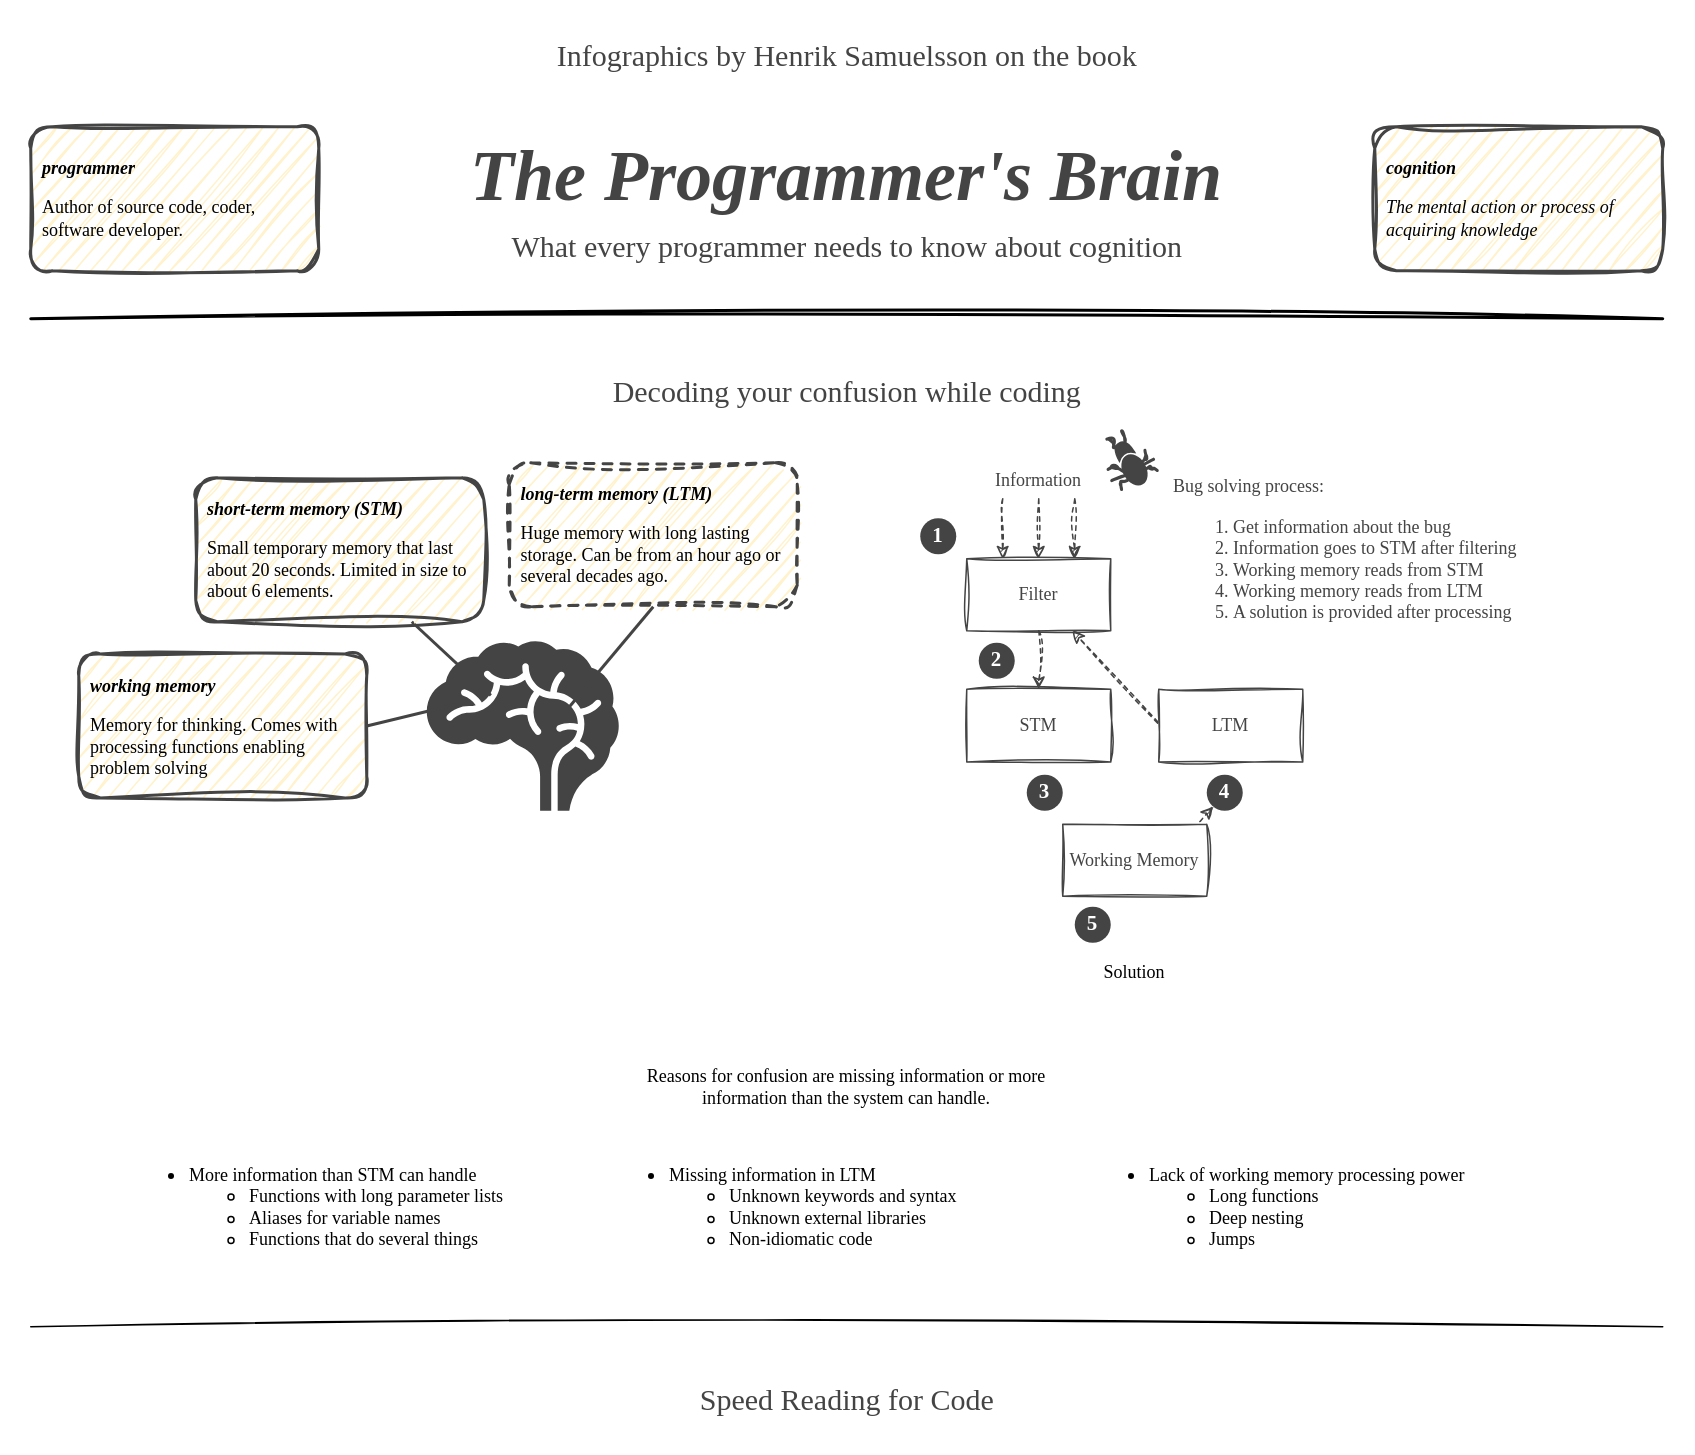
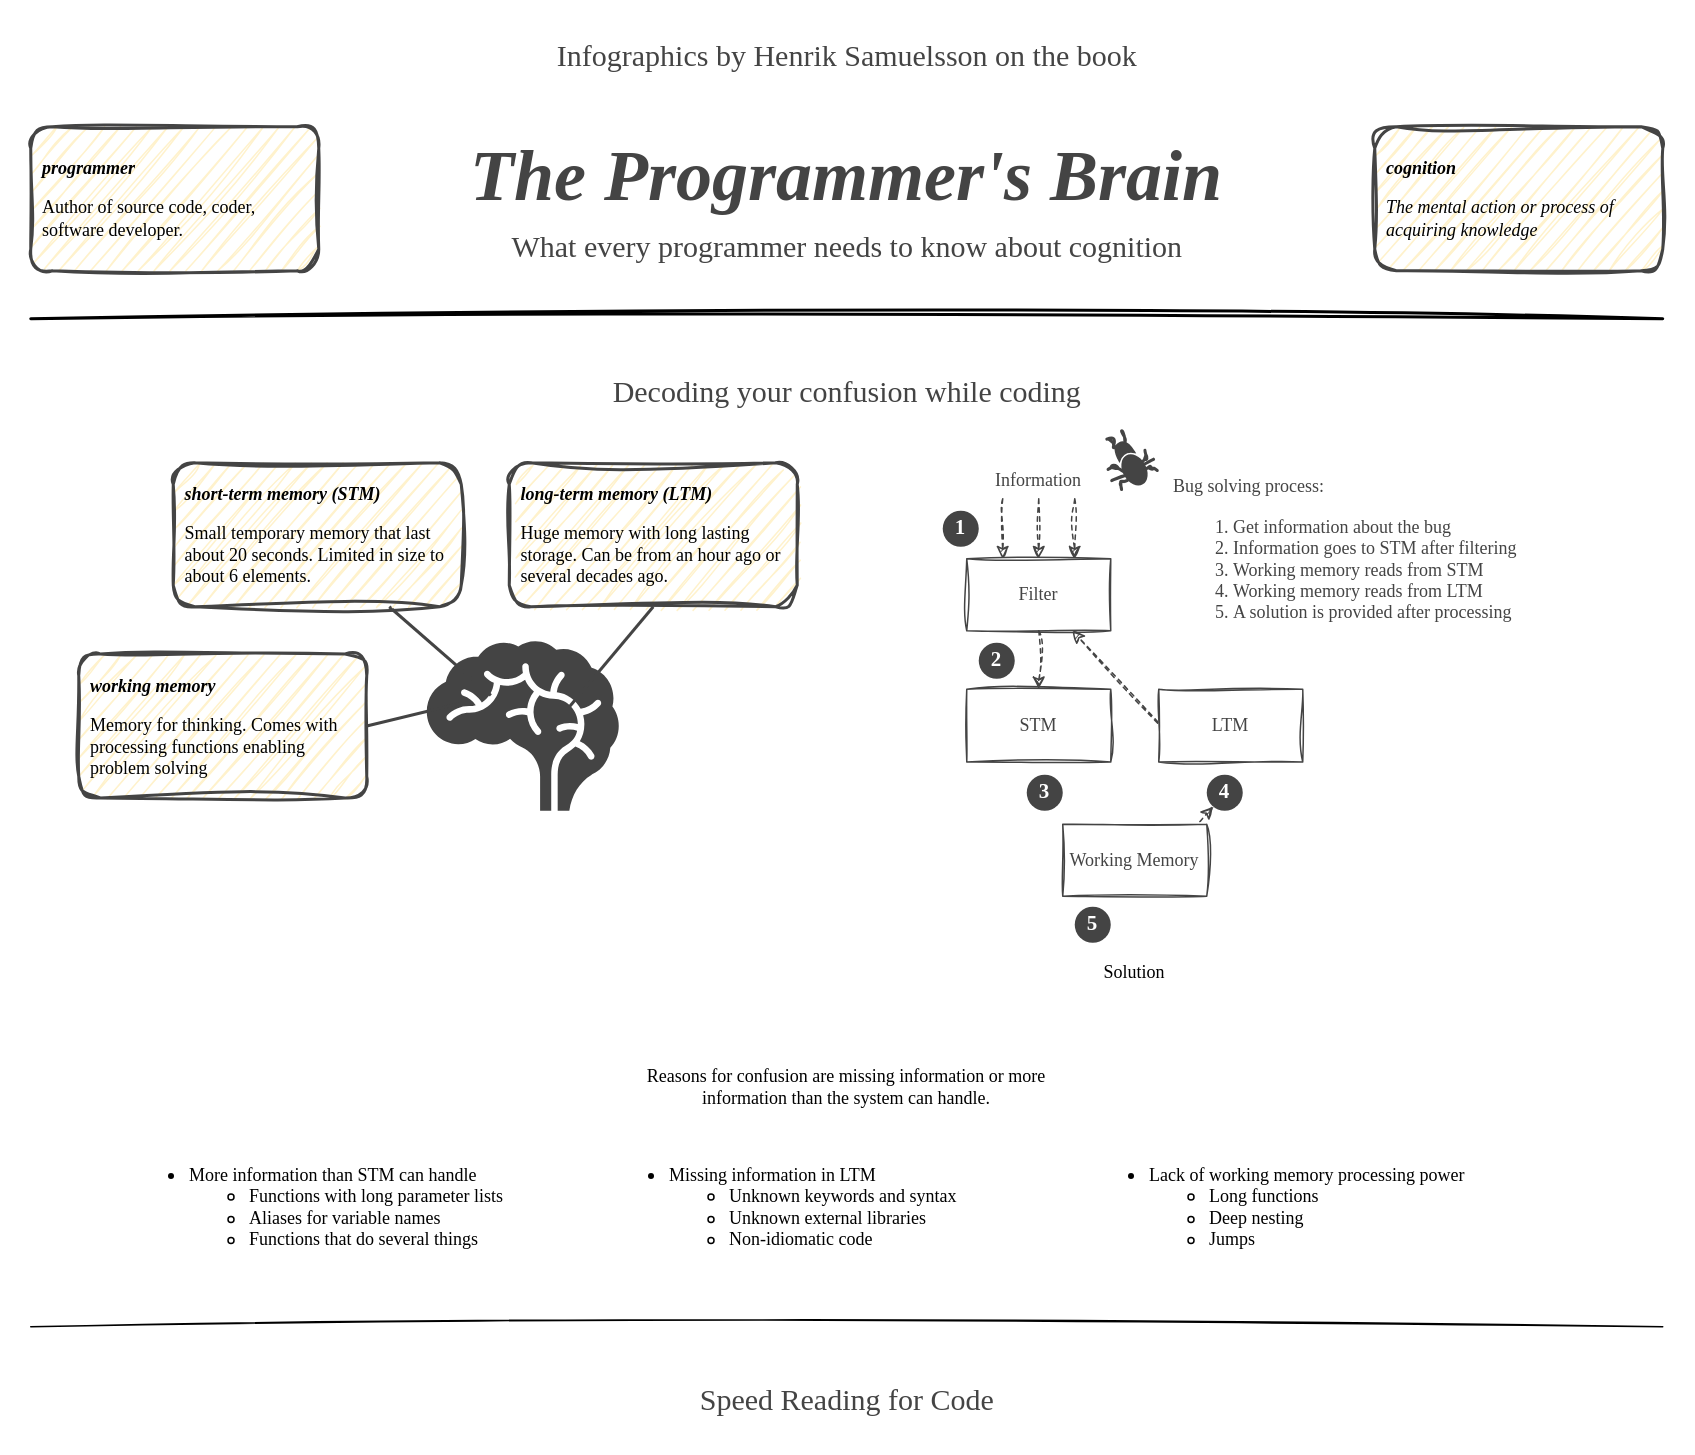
- <mxCell id="31" value="&lt;p style=&quot;line-height: 120%;&quot;&gt;&lt;b&gt;&lt;i&gt;long-term memory (LTM)&lt;/i&gt;&lt;/b&gt;&lt;/p&gt;&lt;p style=&quot;line-height: 120%;&quot;&gt;Huge memory with long lasting storage. Can be from an hour ago or several decades ago.&lt;/p&gt;" style="rounded=1;whiteSpace=wrap;html=1;labelBackgroundColor=none;fontFamily=Comic Sans MS;fontSize=12;strokeColor=#444444;shadow=0;align=left;spacing=8;fillColor=#fff2cc;verticalAlign=middle;strokeWidth=2;sketch=1;curveFitting=1;jiggle=2;dashed=1;" parent="28" vertex="1"><mxGeometry x="287" width="192" height="96" as="geometry" /></mxCell>
+ <mxCell id="31" value="&lt;p style=&quot;line-height: 120%;&quot;&gt;&lt;b&gt;&lt;i&gt;long-term memory (LTM)&lt;/i&gt;&lt;/b&gt;&lt;/p&gt;&lt;p style=&quot;line-height: 120%;&quot;&gt;Huge memory with long lasting storage. Can be from an hour ago or several decades ago.&lt;/p&gt;" style="rounded=1;whiteSpace=wrap;html=1;labelBackgroundColor=none;fontFamily=Comic Sans MS;fontSize=12;strokeColor=#444444;shadow=0;align=left;spacing=8;fillColor=#fff2cc;verticalAlign=middle;strokeWidth=2;sketch=1;curveFitting=1;jiggle=2;" parent="28" vertex="1"><mxGeometry x="287" width="192" height="96" as="geometry" /></mxCell>
- <mxCell id="21" value="1" style="ellipse;whiteSpace=wrap;html=1;aspect=fixed;strokeWidth=1;fontFamily=Comic Sans MS;fontSize=14;fillColor=#444444;fontStyle=1;labelBackgroundColor=#444444;fontColor=#FFFFFF;comic=0;jiggle=1;strokeColor=none;" parent="1" vertex="1"><mxGeometry x="613" y="345" width="24" height="24" as="geometry" /></mxCell>
+ <mxCell id="21" value="1" style="ellipse;whiteSpace=wrap;html=1;aspect=fixed;strokeWidth=1;fontFamily=Comic Sans MS;fontSize=14;fillColor=#444444;fontStyle=1;labelBackgroundColor=#444444;fontColor=#FFFFFF;comic=0;jiggle=1;strokeColor=none;" parent="1" vertex="1"><mxGeometry x="628" y="340" width="24" height="24" as="geometry" /></mxCell>
- <mxCell id="33" value="&lt;p style=&quot;line-height: 120%;&quot;&gt;&lt;b&gt;&lt;i&gt;short-term memory (STM)&lt;/i&gt;&lt;/b&gt;&lt;/p&gt;&lt;p style=&quot;line-height: 120%;&quot;&gt;Small temporary memory that last about 20 seconds. Limited in size to about 6 elements.&amp;nbsp;&lt;/p&gt;" style="rounded=1;whiteSpace=wrap;html=1;labelBackgroundColor=none;fontFamily=Comic Sans MS;fontSize=12;strokeColor=#444444;shadow=0;align=left;spacing=8;fillColor=#fff2cc;verticalAlign=middle;strokeWidth=2;sketch=1;curveFitting=1;jiggle=2;" parent="28" vertex="1"><mxGeometry x="78" y="10" width="192" height="96" as="geometry" /></mxCell>
+ <mxCell id="33" value="&lt;p style=&quot;line-height: 120%;&quot;&gt;&lt;b&gt;&lt;i&gt;short-term memory (STM)&lt;/i&gt;&lt;/b&gt;&lt;/p&gt;&lt;p style=&quot;line-height: 120%;&quot;&gt;Small temporary memory that last about 20 seconds. Limited in size to about 6 elements.&amp;nbsp;&lt;/p&gt;" style="rounded=1;whiteSpace=wrap;html=1;labelBackgroundColor=none;fontFamily=Comic Sans MS;fontSize=12;strokeColor=#444444;shadow=0;align=left;spacing=8;fillColor=#fff2cc;verticalAlign=middle;strokeWidth=2;sketch=1;curveFitting=1;jiggle=2;" parent="28" vertex="1"><mxGeometry x="63" width="192" height="96" as="geometry" /></mxCell>
